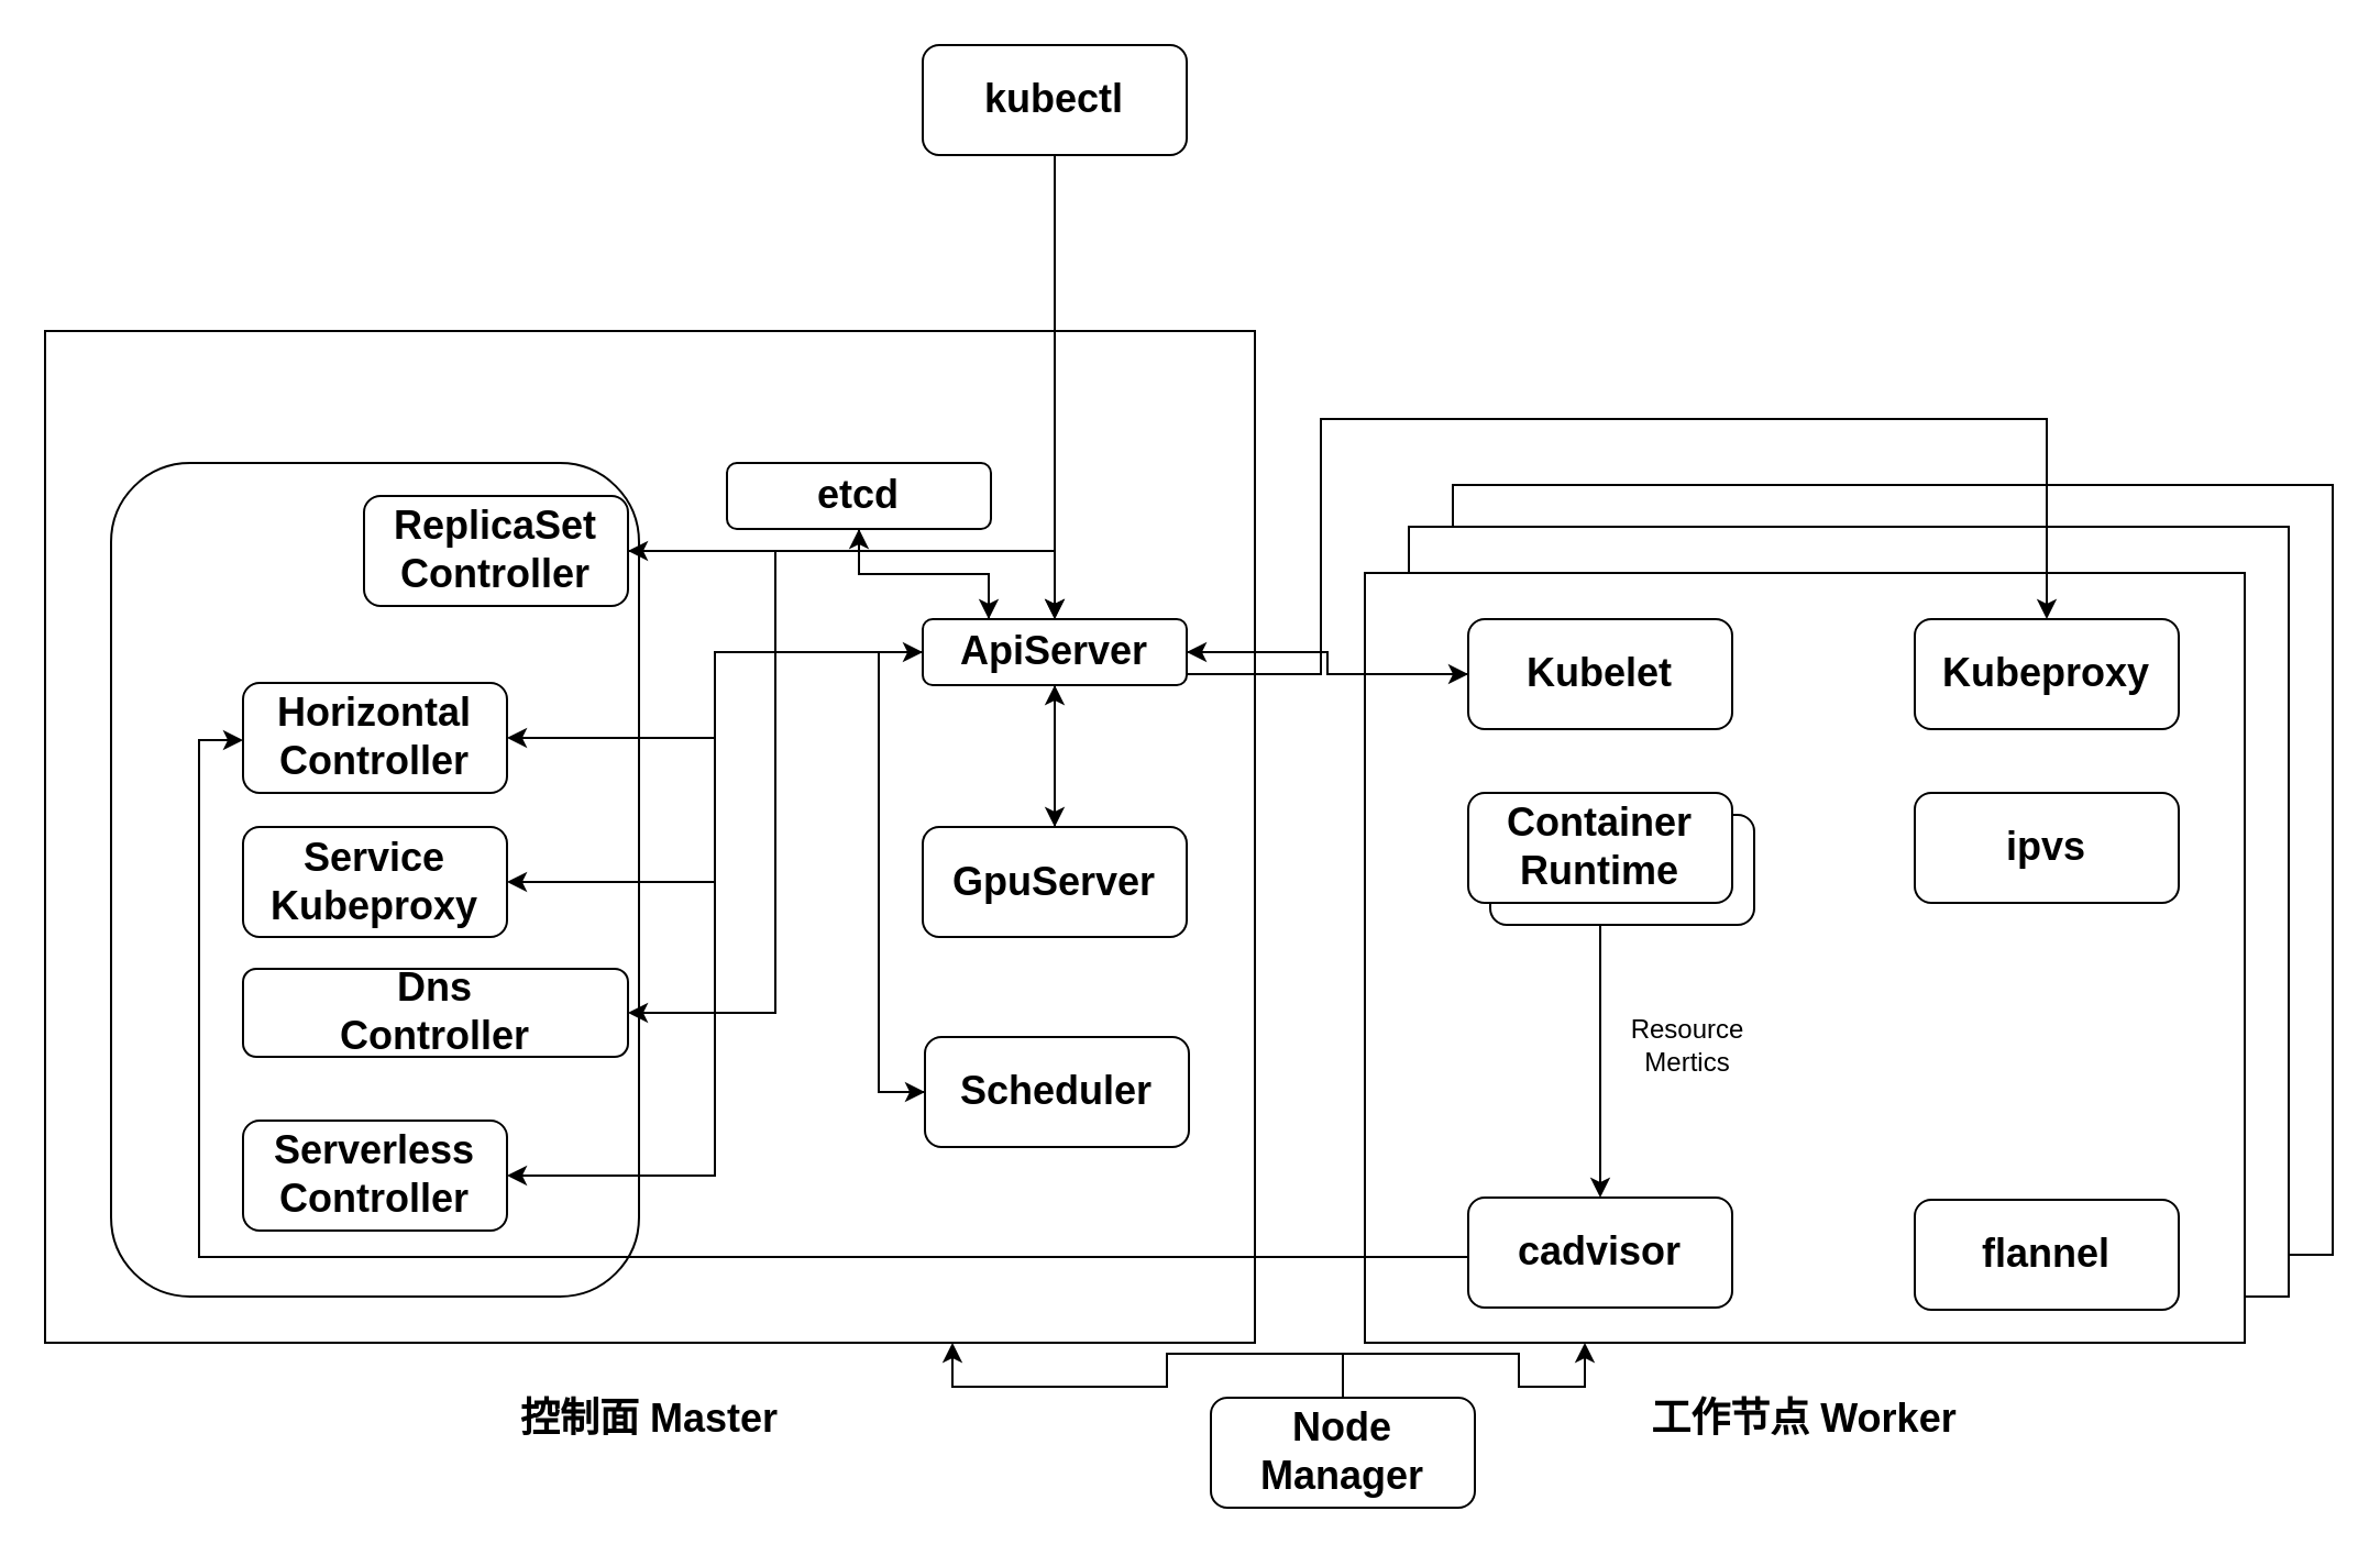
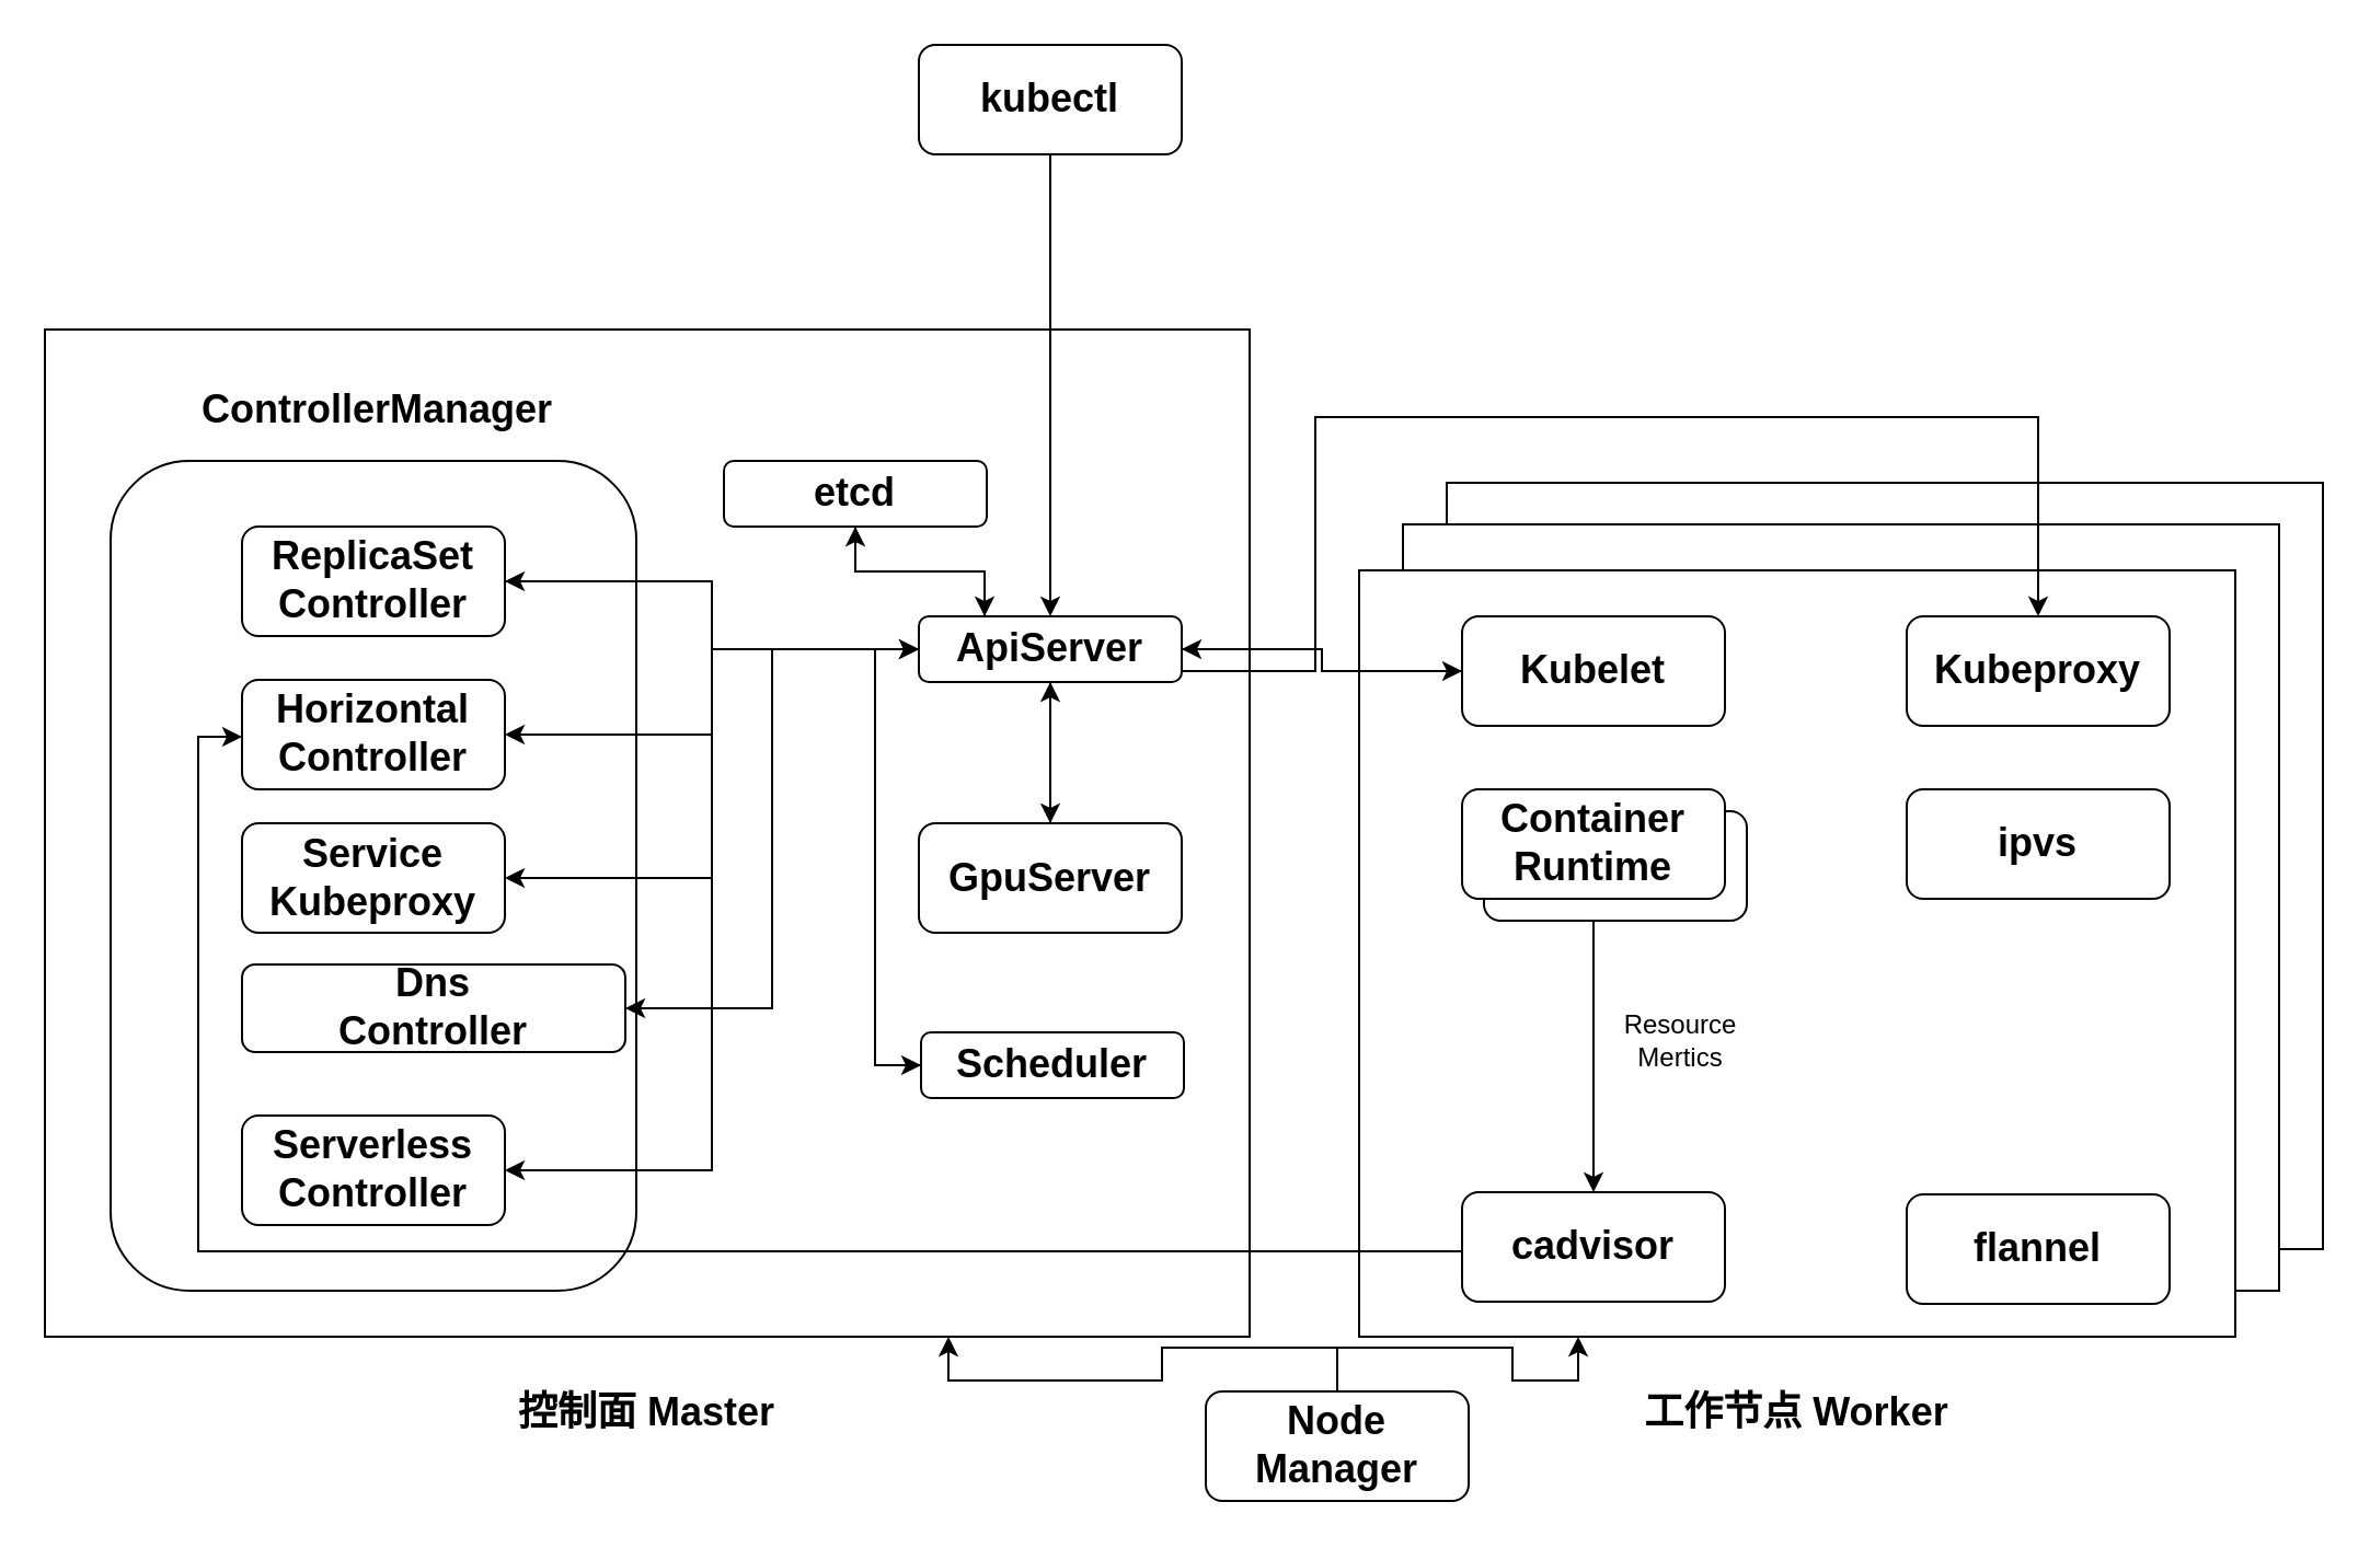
+ <mxCell id="35" value="&lt;font style=&quot;font-size: 18px;&quot;&gt;&lt;b&gt;&lt;font style=&quot;font-size: 18px;&quot;&gt;ControllerManager&lt;/font&gt;&lt;/b&gt;&lt;/font&gt;" style="text;whiteSpace=wrap;html=1;" vertex="1" parent="1"><mxGeometry x="90" y="170" width="160" height="40" as="geometry" /></mxCell>
- <mxCell id="23" value="&lt;div&gt;&lt;b&gt;&lt;font style=&quot;font-size: 18px;&quot;&gt;ReplicaSet Controller&lt;br&gt;&lt;/font&gt;&lt;/b&gt;&lt;/div&gt;" style="rounded=1;whiteSpace=wrap;html=1;" vertex="1" parent="1"><mxGeometry x="165" y="225" width="120" height="50" as="geometry" /></mxCell>
+ <mxCell id="23" value="&lt;div&gt;&lt;b&gt;&lt;font style=&quot;font-size: 18px;&quot;&gt;ReplicaSet Controller&lt;br&gt;&lt;/font&gt;&lt;/b&gt;&lt;/div&gt;" style="rounded=1;whiteSpace=wrap;html=1;" vertex="1" parent="1"><mxGeometry x="110" y="240" width="120" height="50" as="geometry" /></mxCell>
- <mxCell id="28" value="&lt;div&gt;&lt;b&gt;&lt;font style=&quot;font-size: 18px;&quot;&gt;Scheduler&lt;/font&gt;&lt;/b&gt;&lt;/div&gt;" style="rounded=1;whiteSpace=wrap;html=1;" vertex="1" parent="1"><mxGeometry x="420" y="471" width="120" height="50" as="geometry" /></mxCell>
+ <mxCell id="28" value="&lt;div&gt;&lt;b&gt;&lt;font style=&quot;font-size: 18px;&quot;&gt;Scheduler&lt;/font&gt;&lt;/b&gt;&lt;/div&gt;" style="rounded=1;whiteSpace=wrap;html=1;" vertex="1" parent="1"><mxGeometry x="420" y="471" width="120" height="30" as="geometry" /></mxCell>
